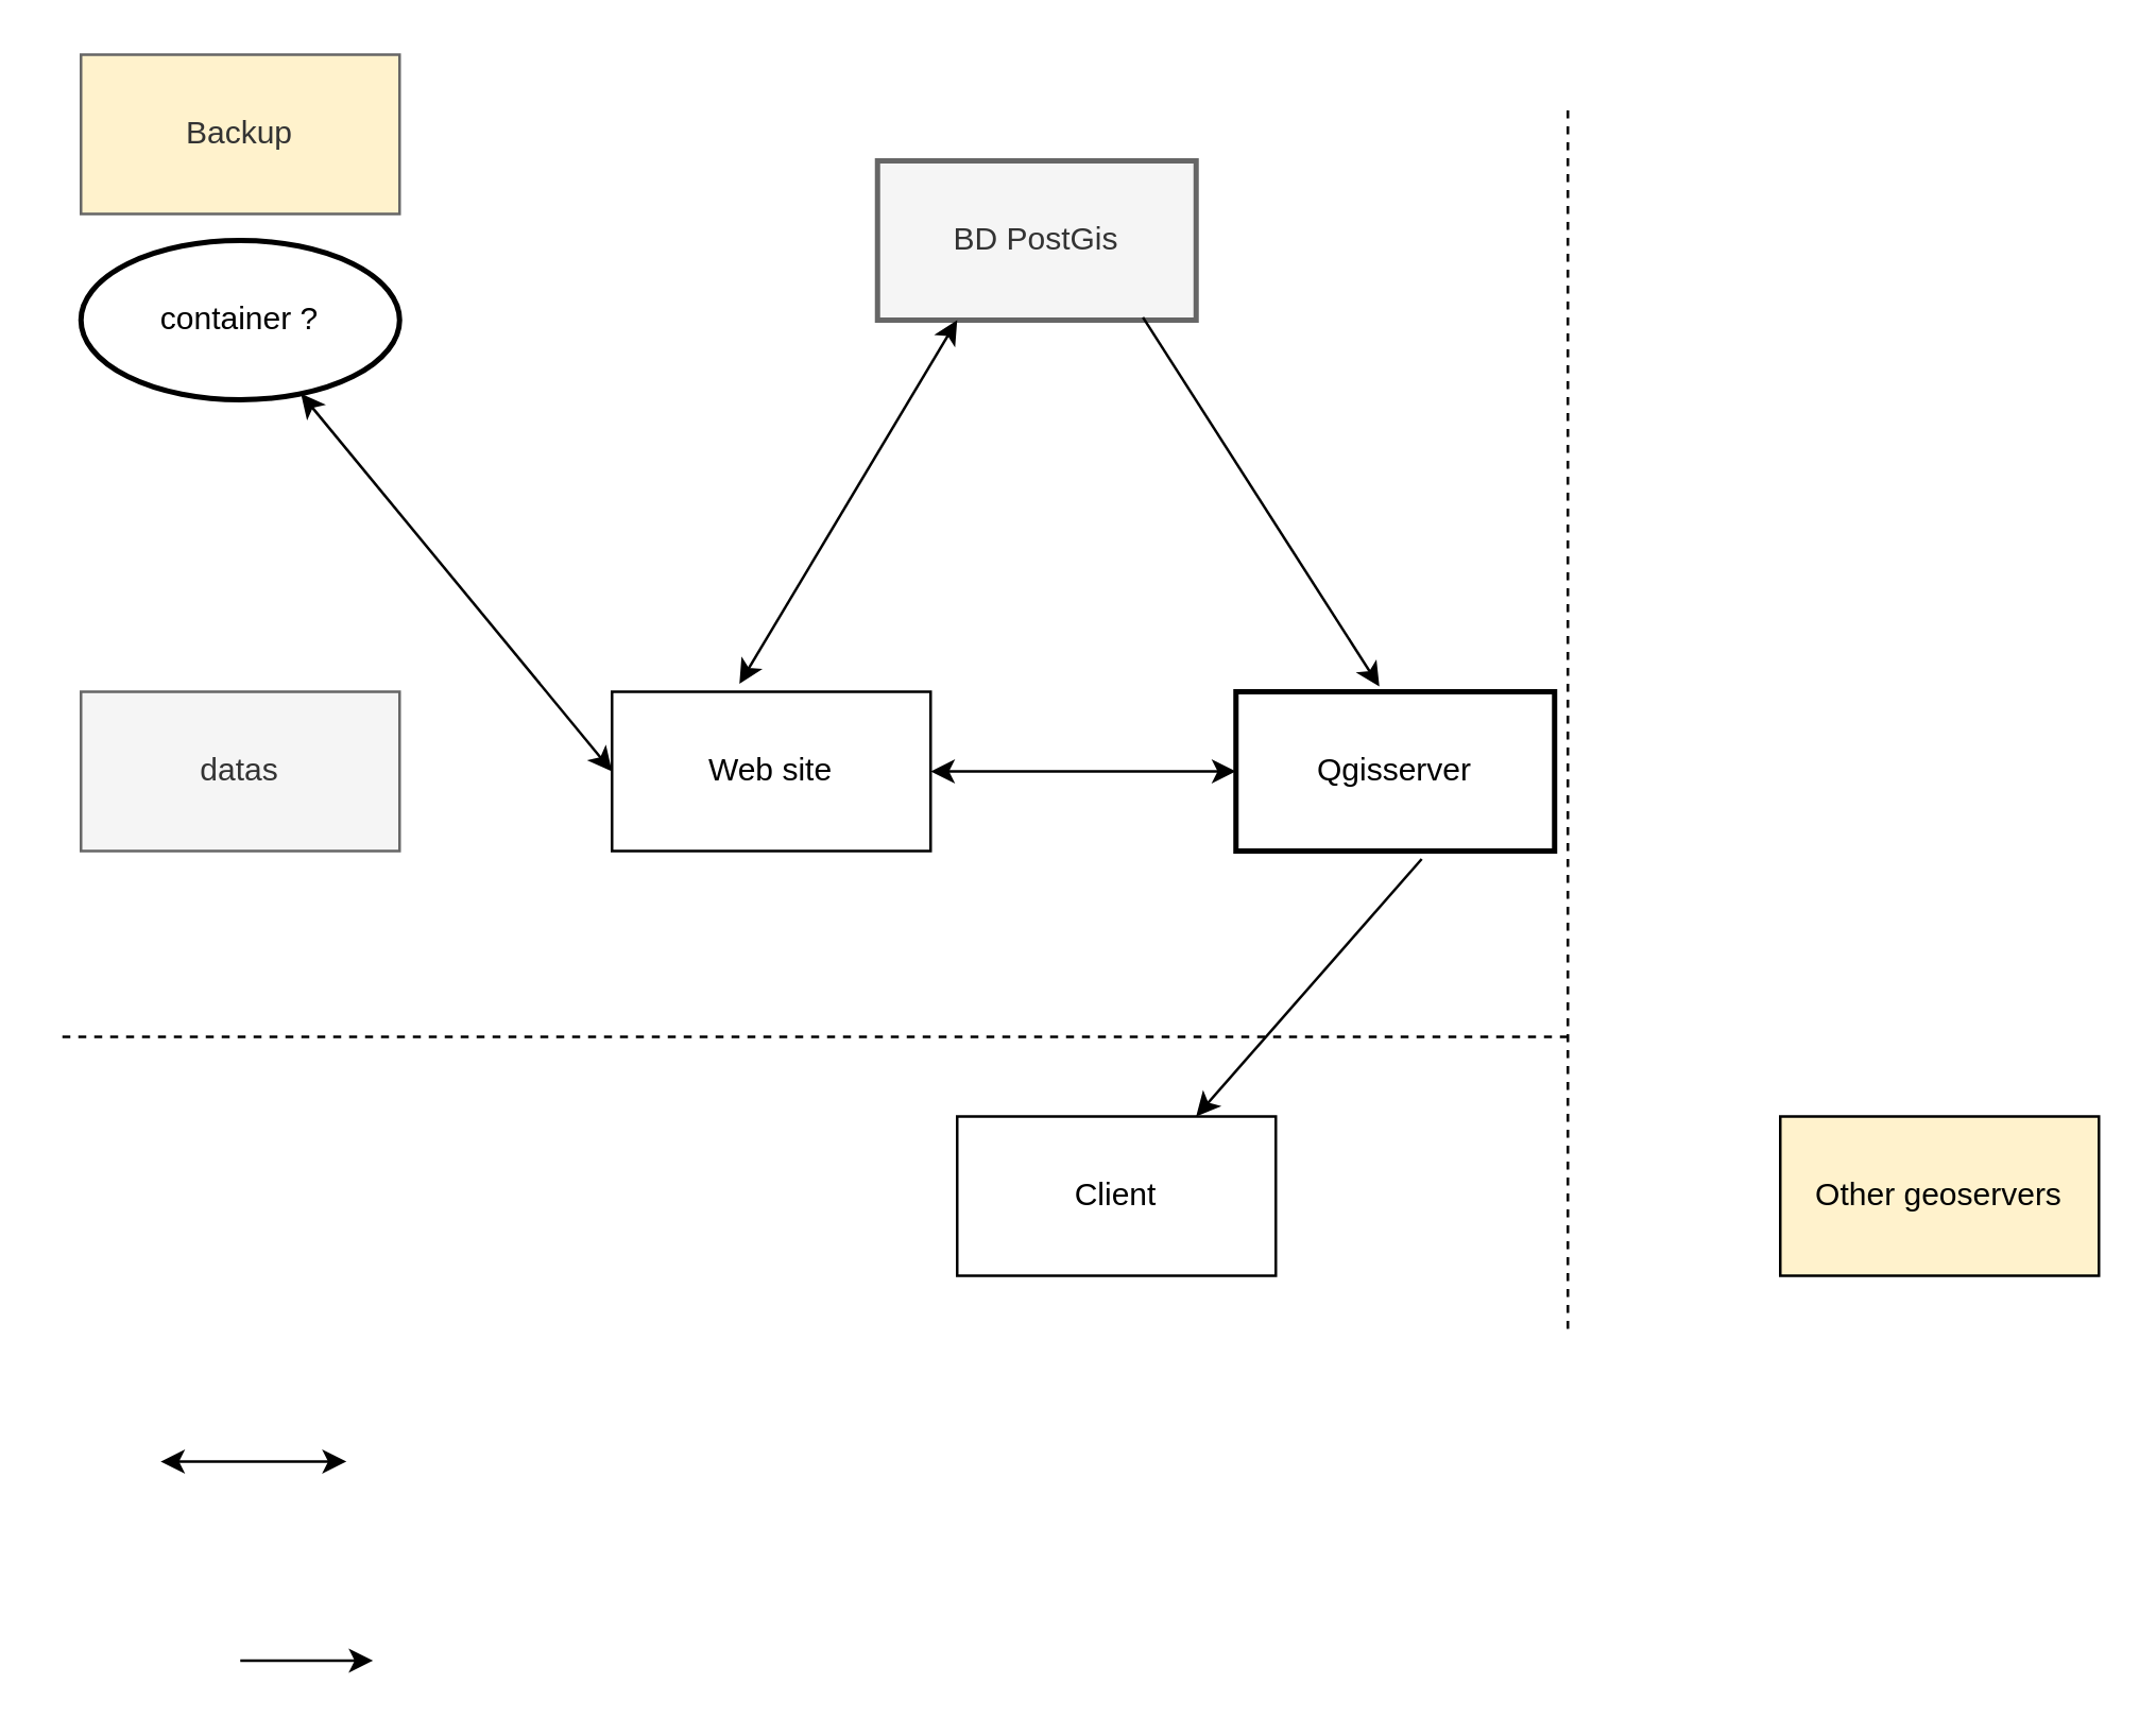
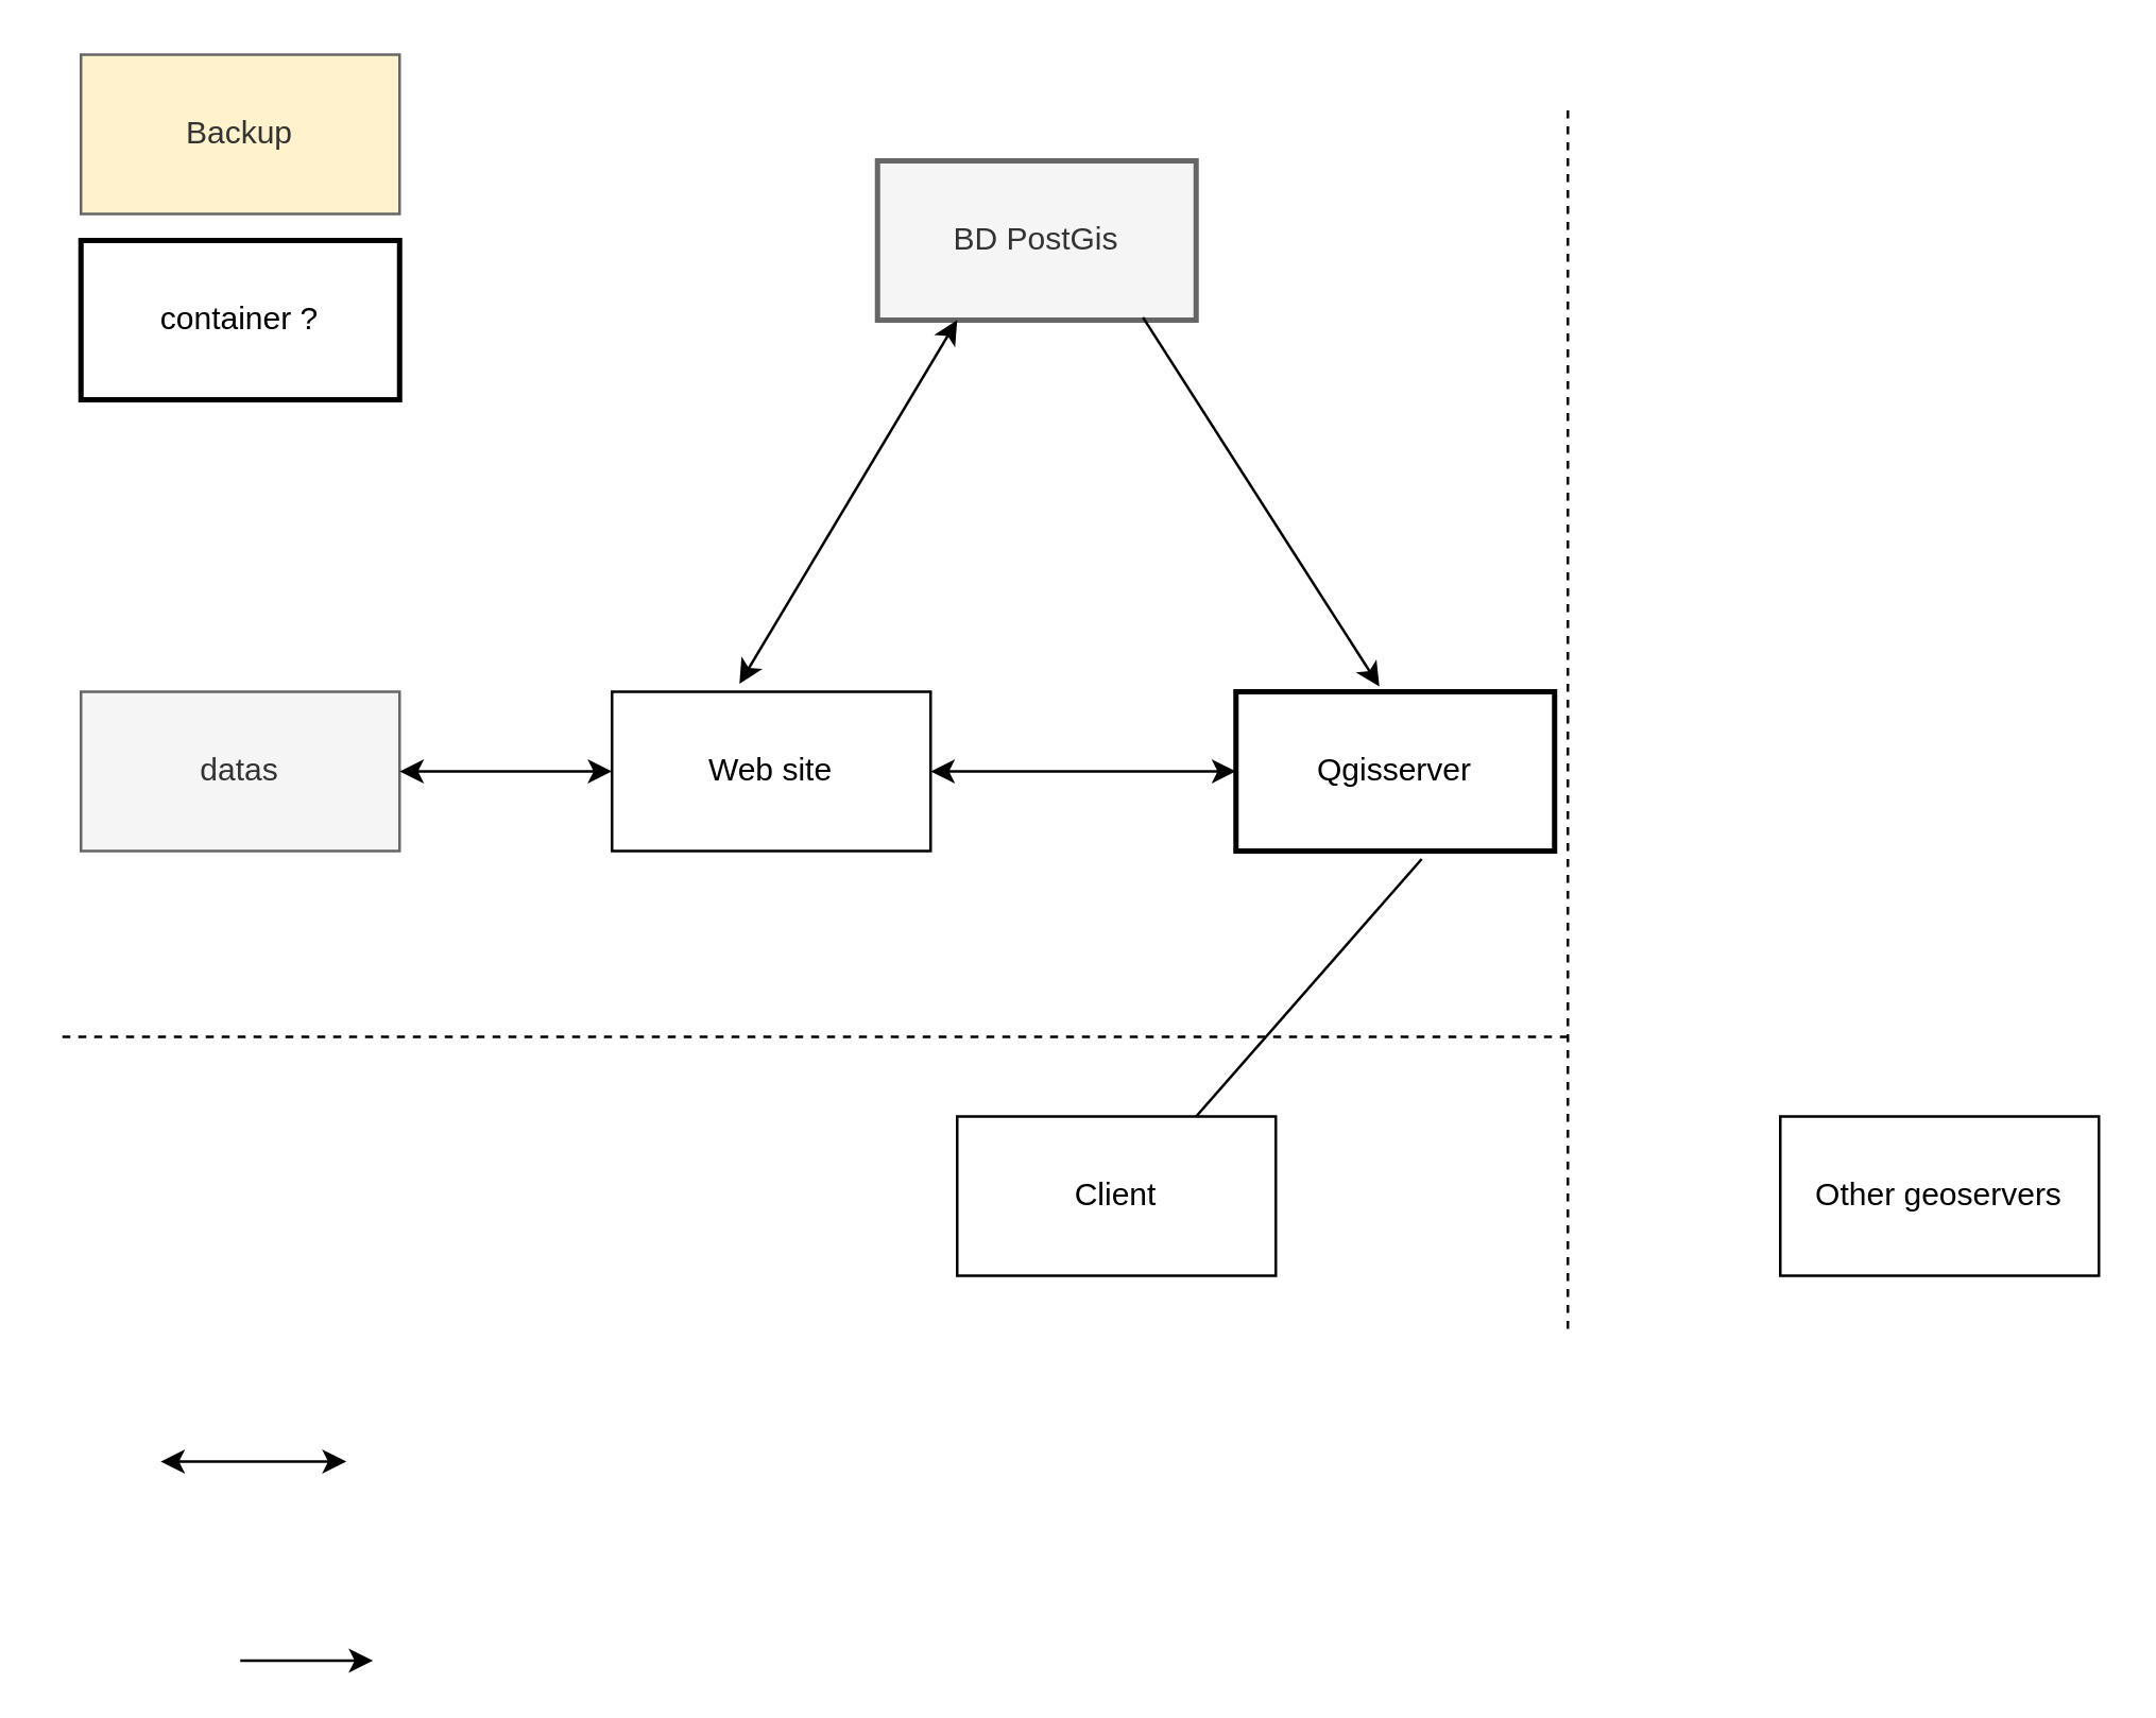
- <mxCell id="18" value="container ?" style="ellipse;whiteSpace=wrap;html=1;strokeWidth=2;" vertex="1" parent="1"><mxGeometry x="30" y="90" width="120" height="60" as="geometry" /></mxCell>
+ <mxCell id="18" value="container ?" style="rounded=0;whiteSpace=wrap;html=1;strokeWidth=2;" vertex="1" parent="1"><mxGeometry x="30" y="90" width="120" height="60" as="geometry" /></mxCell>
- <mxCell id="12" value="" style="endArrow=classic;startArrow=classic;html=1;exitX=0;exitY=0.5;exitDx=0;exitDy=0;" parent="1" source="5" target="18" edge="1"><mxGeometry width="50" height="50" relative="1" as="geometry"><mxPoint x="288" y="267" as="sourcePoint" /><mxPoint x="290" y="180" as="targetPoint" /></mxGeometry></mxCell>
+ <mxCell id="12" value="" style="endArrow=classic;startArrow=classic;html=1;exitX=0;exitY=0.5;exitDx=0;exitDy=0;entryX=1;entryY=0.5;entryDx=0;entryDy=0;" parent="1" source="5" target="11" edge="1"><mxGeometry width="50" height="50" relative="1" as="geometry"><mxPoint x="288" y="267" as="sourcePoint" /><mxPoint x="290" y="180" as="targetPoint" /></mxGeometry></mxCell>
- <mxCell id="9" value="" style="endArrow=classic;html=1;exitX=0.583;exitY=1.05;exitDx=0;exitDy=0;exitPerimeter=0;entryX=0.75;entryY=0;entryDx=0;entryDy=0;" parent="1" source="3" target="6" edge="1"><mxGeometry width="50" height="50" relative="1" as="geometry"><mxPoint x="200" y="600" as="sourcePoint" /><mxPoint x="250" y="600" as="targetPoint" /></mxGeometry></mxCell>
+ <mxCell id="9" value="" style="endArrow=none;html=1;exitX=0.583;exitY=1.05;exitDx=0;exitDy=0;exitPerimeter=0;entryX=0.75;entryY=0;entryDx=0;entryDy=0;" parent="1" source="3" target="6" edge="1"><mxGeometry width="50" height="50" relative="1" as="geometry"><mxPoint x="200" y="600" as="sourcePoint" /><mxPoint x="250" y="600" as="targetPoint" /></mxGeometry></mxCell>
- <mxCell id="13" value="Other geoservers" style="rounded=0;whiteSpace=wrap;html=1;fillColor=#fff2cc;" parent="1" vertex="1"><mxGeometry x="670" y="420" width="120" height="60" as="geometry" /></mxCell>
+ <mxCell id="13" value="Other geoservers" style="rounded=0;whiteSpace=wrap;html=1;" parent="1" vertex="1"><mxGeometry x="670" y="420" width="120" height="60" as="geometry" /></mxCell>
